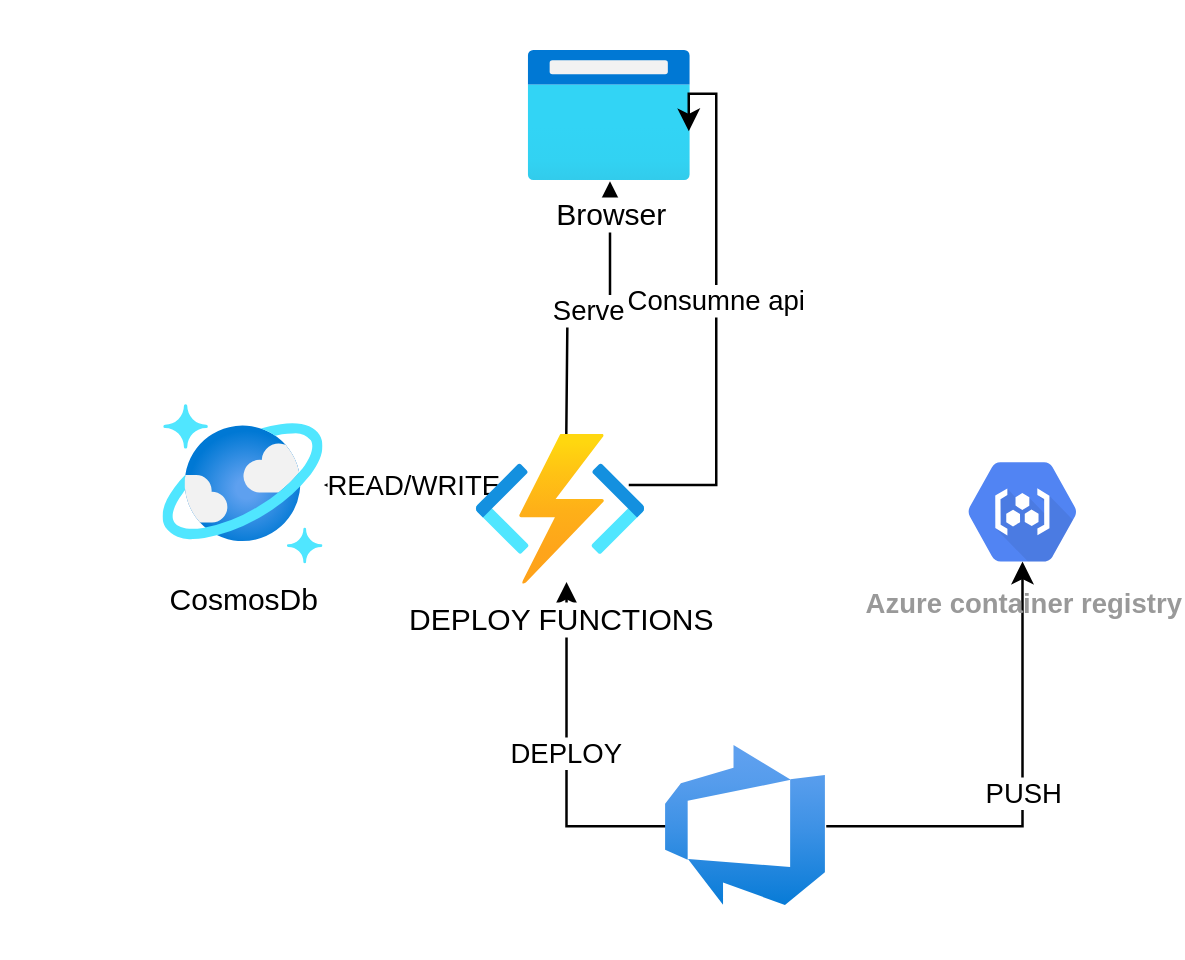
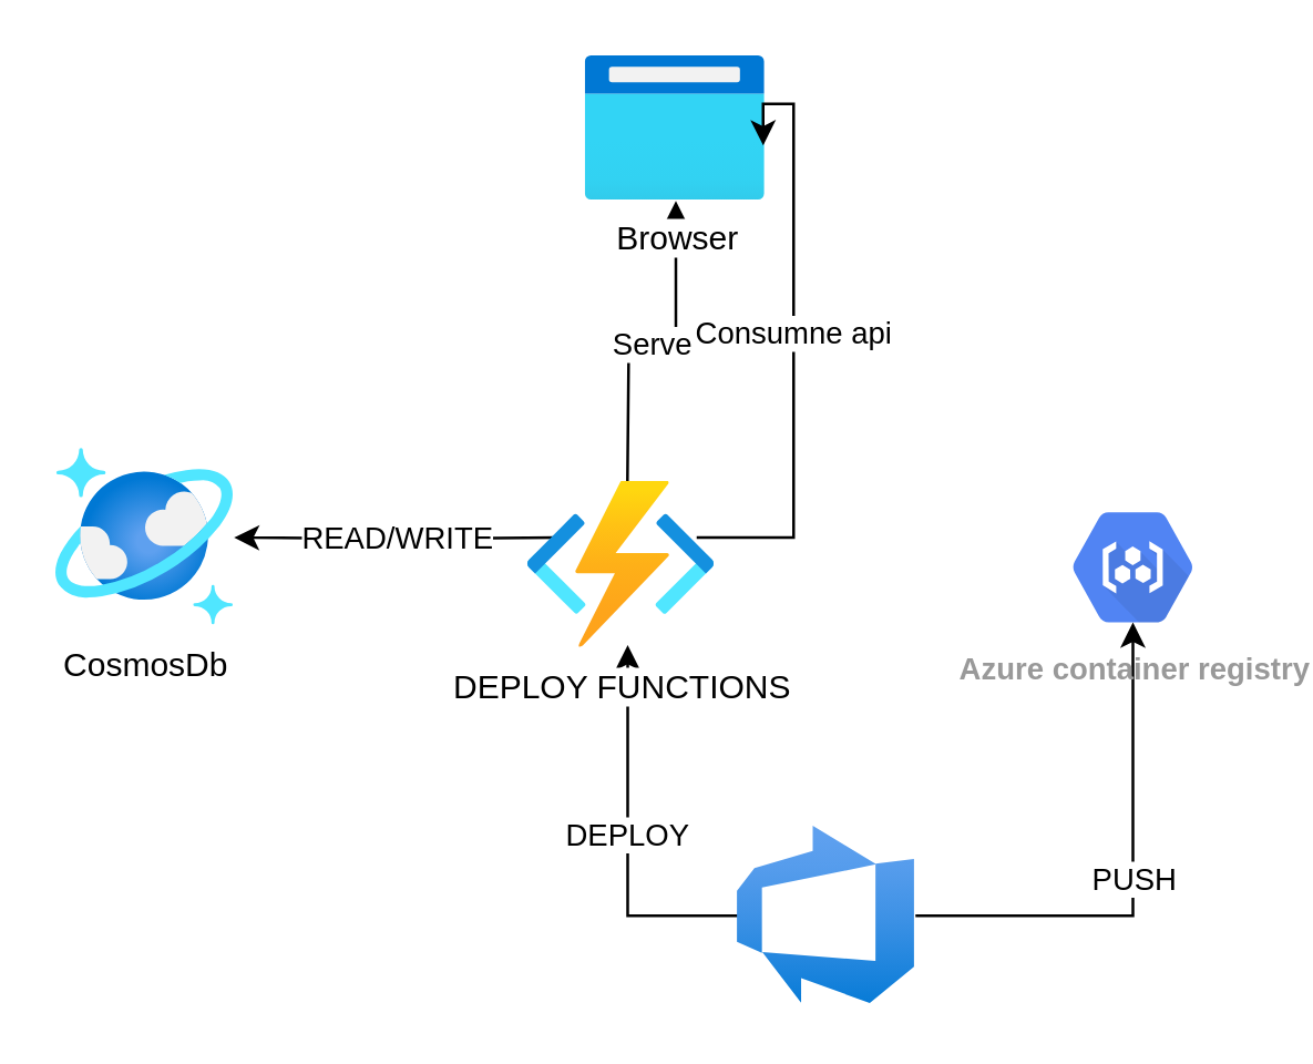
- <mxCell id="7" value="CosmosDb" style="aspect=fixed;html=1;points=[];align=center;image;fontSize=12;image=img/lib/azure2/databases/Azure_Cosmos_DB.svg;" vertex="1" parent="1"><mxGeometry x="65" y="161.5" width="64" height="64" as="geometry" /></mxCell>
+ <mxCell id="7" value="CosmosDb" style="aspect=fixed;html=1;points=[];align=center;image;fontSize=12;image=img/lib/azure2/databases/Azure_Cosmos_DB.svg;" vertex="1" parent="1"><mxGeometry x="20" y="161.5" width="64" height="64" as="geometry" /></mxCell>
